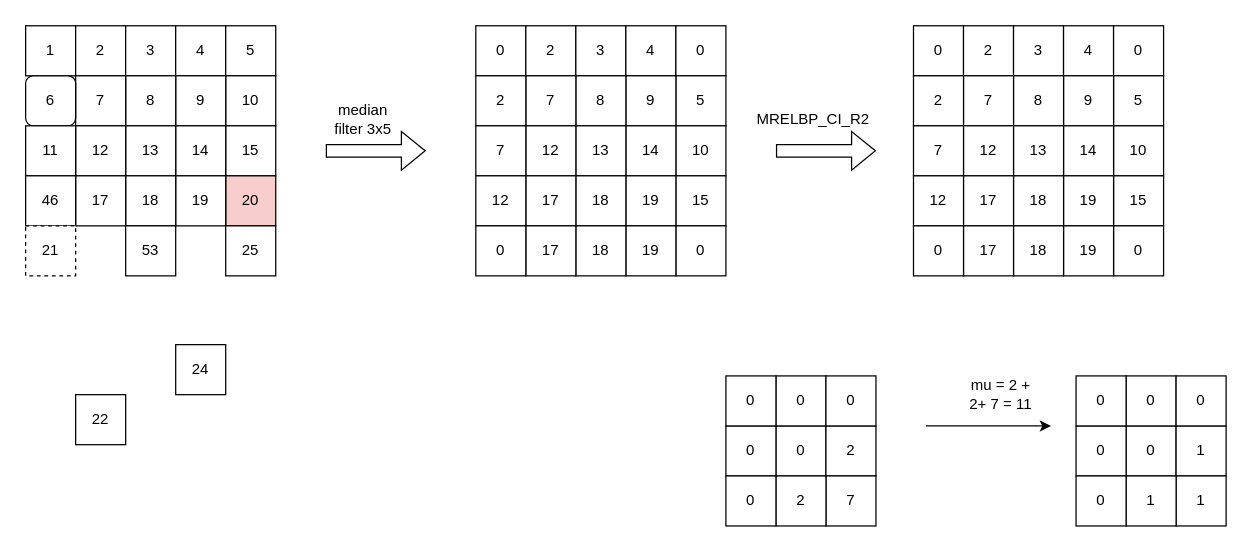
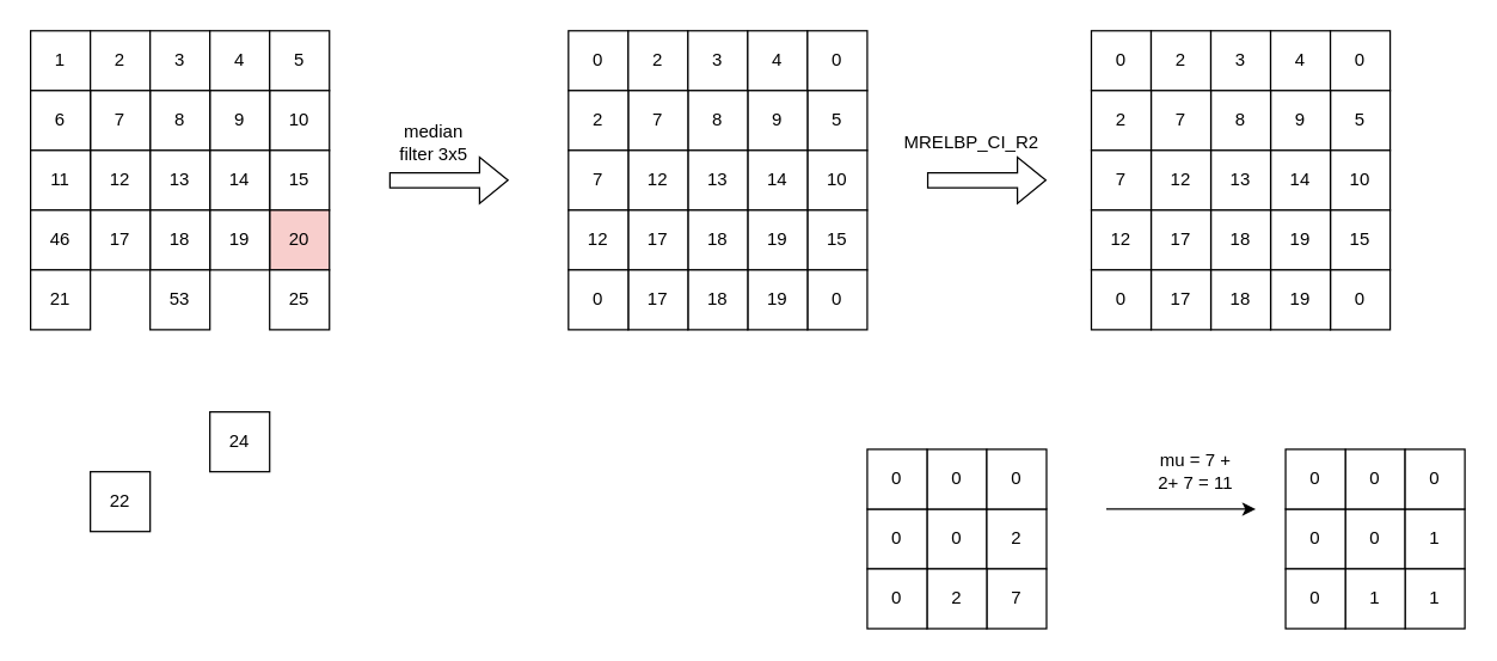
- <mxCell id="11" value="6" style="whiteSpace=wrap;html=1;rounded=1;" vertex="1" parent="1"><mxGeometry x="20" y="60" width="40" height="40" as="geometry" /></mxCell>
+ <mxCell id="11" value="6" style="rounded=0;whiteSpace=wrap;html=1;" vertex="1" parent="1"><mxGeometry x="20" y="60" width="40" height="40" as="geometry" /></mxCell>
- <mxCell id="26" value="21" style="rounded=0;whiteSpace=wrap;html=1;dashed=1;" vertex="1" parent="1"><mxGeometry x="20" y="180" width="40" height="40" as="geometry" /></mxCell>
+ <mxCell id="26" value="21" style="rounded=0;whiteSpace=wrap;html=1;" vertex="1" parent="1"><mxGeometry x="20" y="180" width="40" height="40" as="geometry" /></mxCell>
- <mxCell id="91" value="mu = 2 + 2+ 7 = 11" style="text;html=1;align=center;verticalAlign=middle;whiteSpace=wrap;rounded=0;" vertex="1" parent="1"><mxGeometry x="770" y="300" width="60" height="30" as="geometry" /></mxCell>
+ <mxCell id="91" value="mu = 7 + 2+ 7 = 11" style="text;html=1;align=center;verticalAlign=middle;whiteSpace=wrap;rounded=0;" vertex="1" parent="1"><mxGeometry x="770" y="300" width="60" height="30" as="geometry" /></mxCell>
